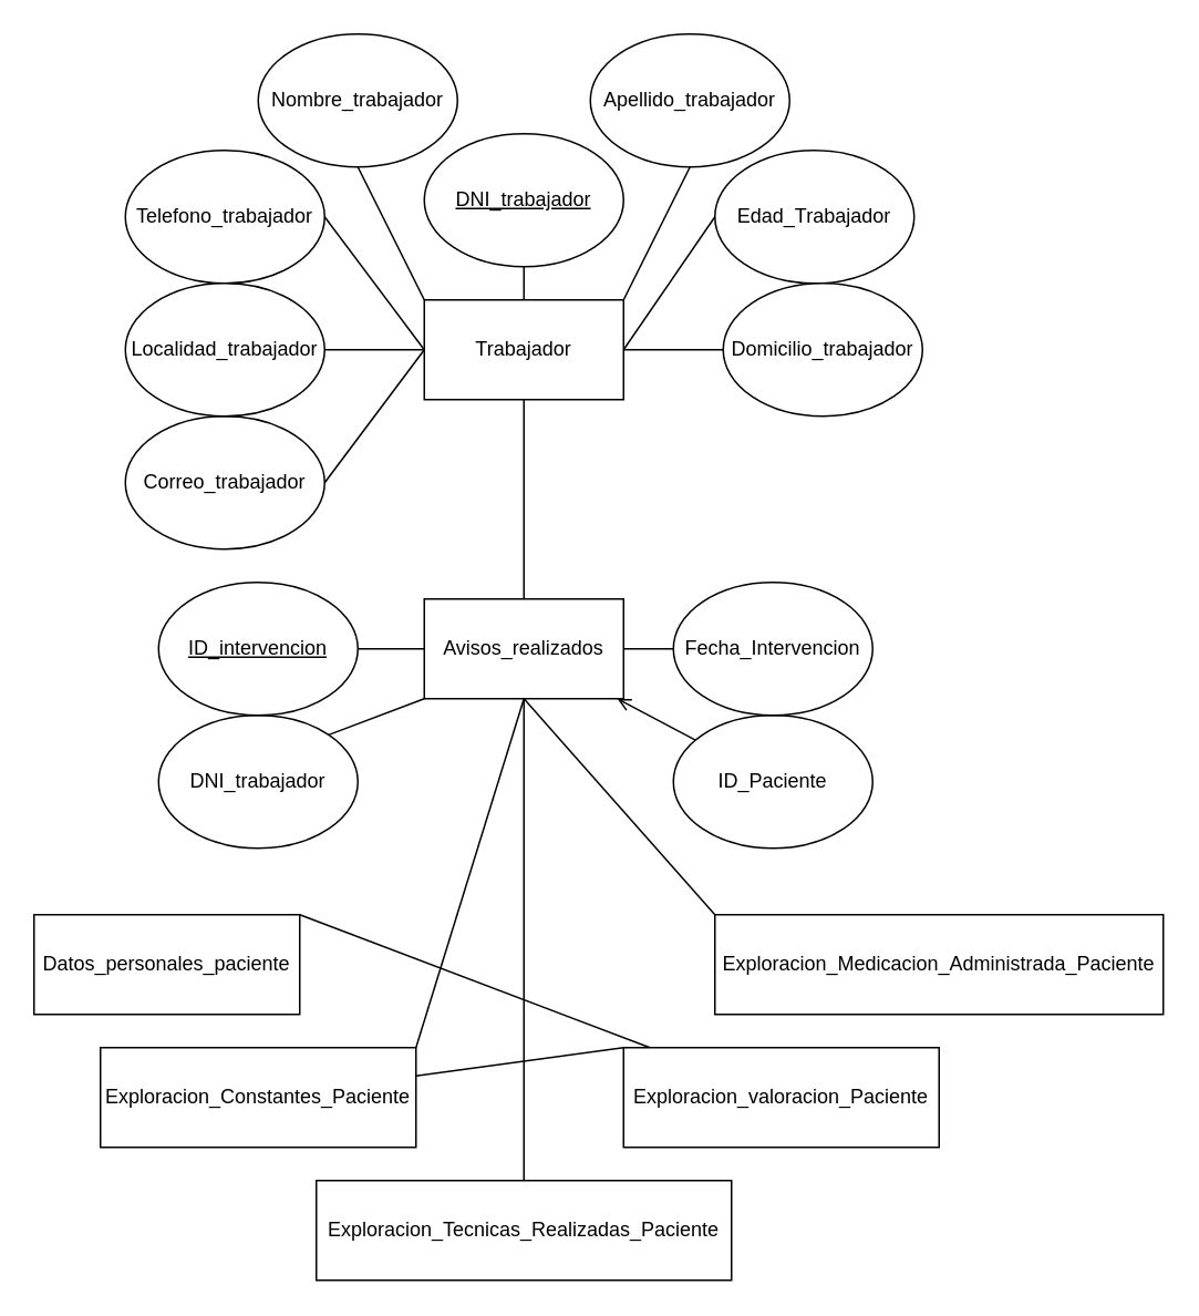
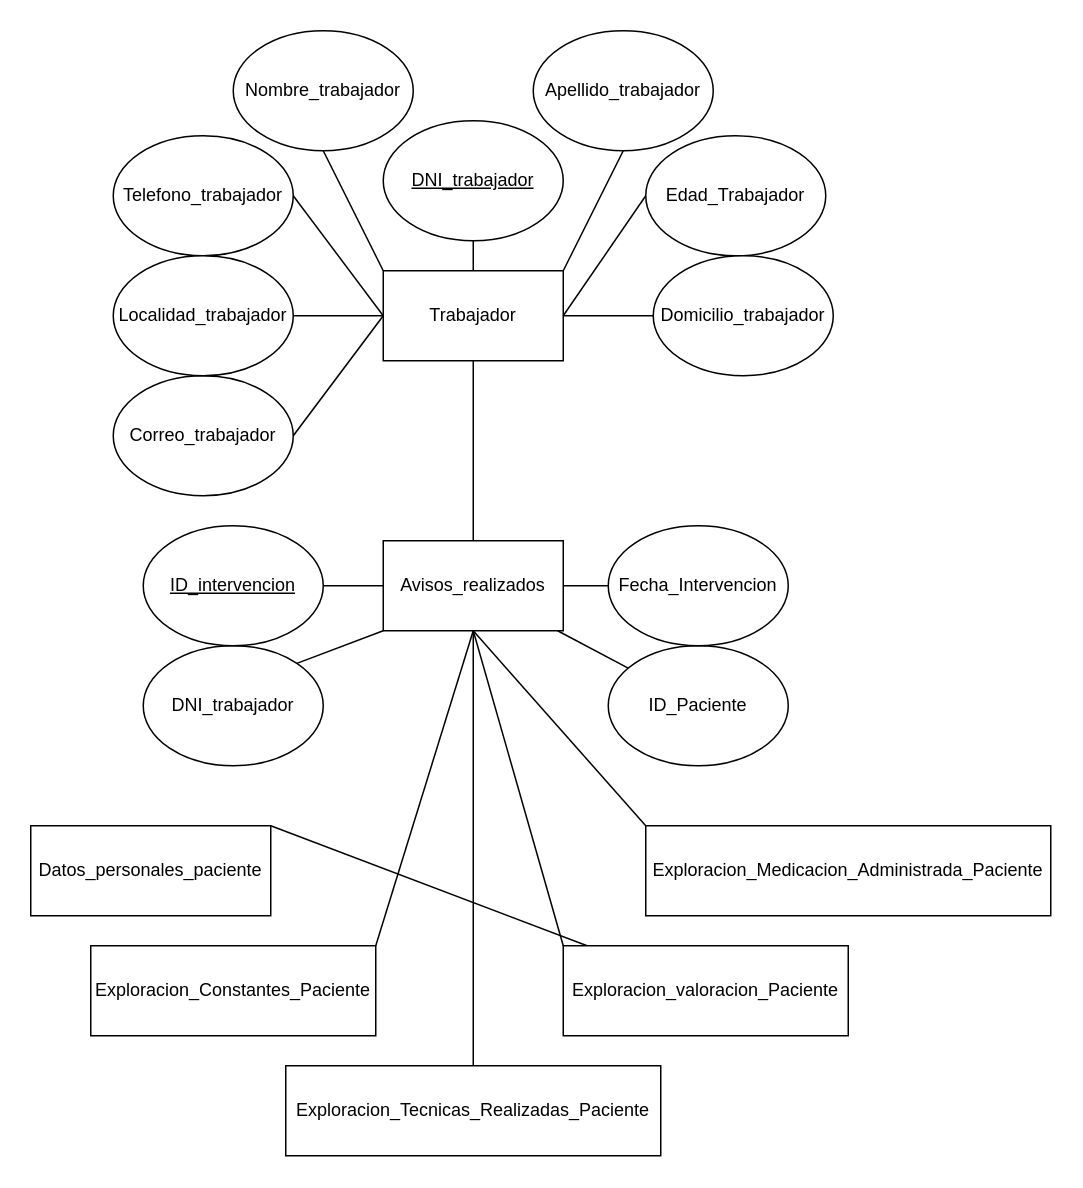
- <mxCell id="32" value="" style="endArrow=open;html=1;" edge="1" parent="1" source="25" target="24"><mxGeometry width="50" height="50" relative="1" as="geometry"><mxPoint x="505" y="700" as="sourcePoint" /><mxPoint x="505" y="630" as="targetPoint" /></mxGeometry></mxCell>
+ <mxCell id="32" value="" style="endArrow=none;html=1;" edge="1" parent="1" source="25" target="24"><mxGeometry width="50" height="50" relative="1" as="geometry"><mxPoint x="505" y="700" as="sourcePoint" /><mxPoint x="505" y="630" as="targetPoint" /></mxGeometry></mxCell>
- <mxCell id="39" value="" style="endArrow=none;html=1;exitX=0;exitY=0;exitDx=0;exitDy=0;" edge="1" parent="1" source="34" target="35"><mxGeometry width="50" height="50" relative="1" as="geometry"><mxPoint x="450" y="570" as="sourcePoint" /><mxPoint x="335" y="440" as="targetPoint" /></mxGeometry></mxCell>
+ <mxCell id="39" value="" style="endArrow=none;html=1;entryX=0.5;entryY=1;entryDx=0;entryDy=0;exitX=0;exitY=0;exitDx=0;exitDy=0;" edge="1" parent="1" source="34" target="24"><mxGeometry width="50" height="50" relative="1" as="geometry"><mxPoint x="450" y="570" as="sourcePoint" /><mxPoint x="335" y="440" as="targetPoint" /></mxGeometry></mxCell>
